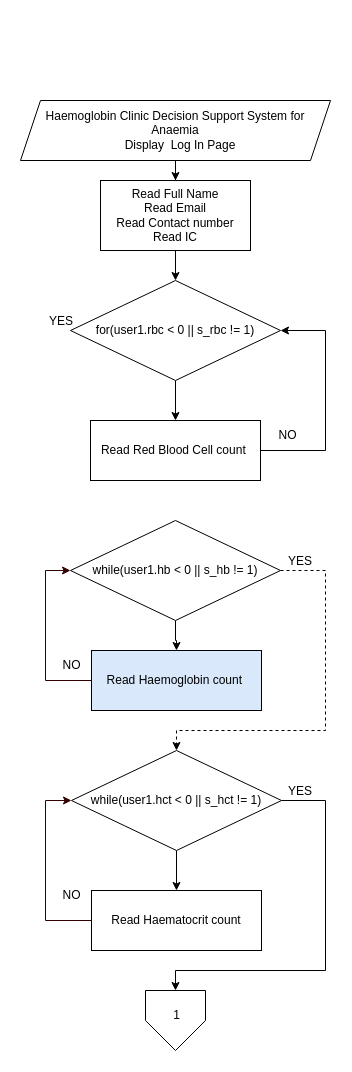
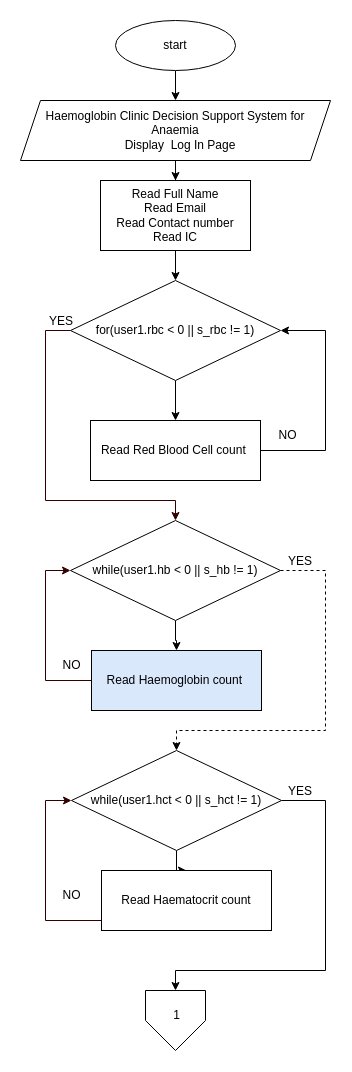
+ <mxCell id="3" value="start" style="ellipse;whiteSpace=wrap;html=1;" vertex="1" parent="1"><mxGeometry x="115" y="20" width="120" height="50" as="geometry" /></mxCell>
+ <mxCell id="2" style="edgeStyle=orthogonalEdgeStyle;rounded=0;orthogonalLoop=1;jettySize=auto;html=1;exitX=0.5;exitY=1;exitDx=0;exitDy=0;entryX=0.5;entryY=0;entryDx=0;entryDy=0;" edge="1" parent="1" source="3" target="5"><mxGeometry relative="1" as="geometry" /></mxCell>
+ <mxCell id="9" style="edgeStyle=orthogonalEdgeStyle;rounded=0;orthogonalLoop=1;jettySize=auto;html=1;exitX=0;exitY=0.5;exitDx=0;exitDy=0;entryX=0.5;entryY=0;entryDx=0;entryDy=0;strokeColor=#330000;" edge="1" parent="1" source="10" target="15"><mxGeometry relative="1" as="geometry"><mxPoint x="45" y="500" as="targetPoint" /><Array as="points"><mxPoint x="45" y="330" /><mxPoint x="45" y="500" /><mxPoint x="175" y="500" /></Array></mxGeometry></mxCell>
- <mxCell id="22" value="Read&amp;nbsp;Haematocrit count" style="rounded=0;whiteSpace=wrap;html=1;" vertex="1" parent="1"><mxGeometry x="91" y="890" width="170" height="60" as="geometry" /></mxCell>
+ <mxCell id="22" value="Read&amp;nbsp;Haematocrit count" style="rounded=0;whiteSpace=wrap;html=1;" vertex="1" parent="1"><mxGeometry x="101" y="870" width="170" height="60" as="geometry" /></mxCell>
